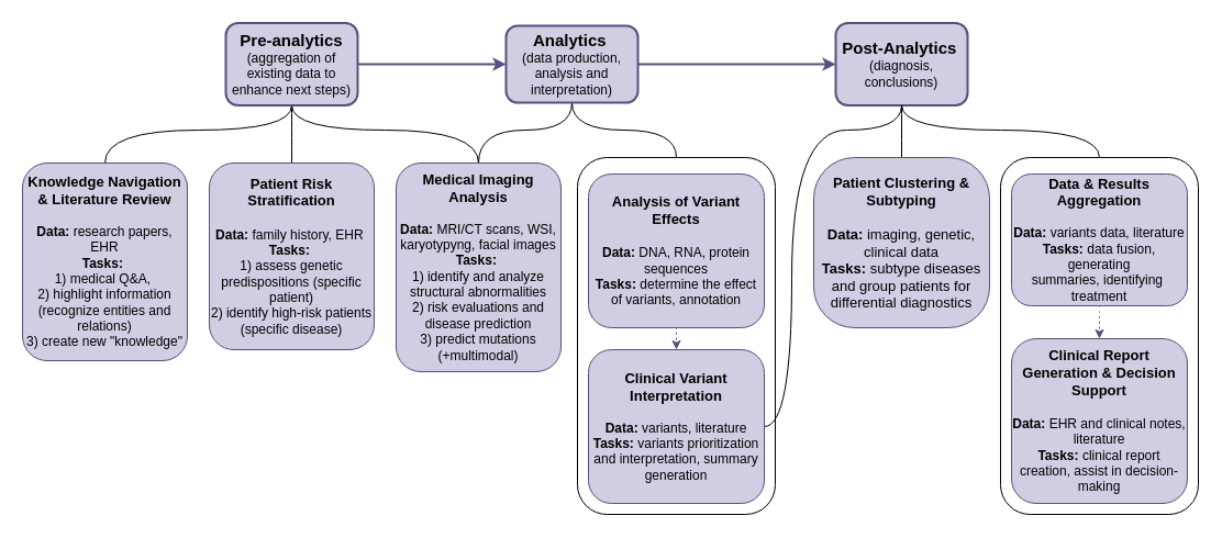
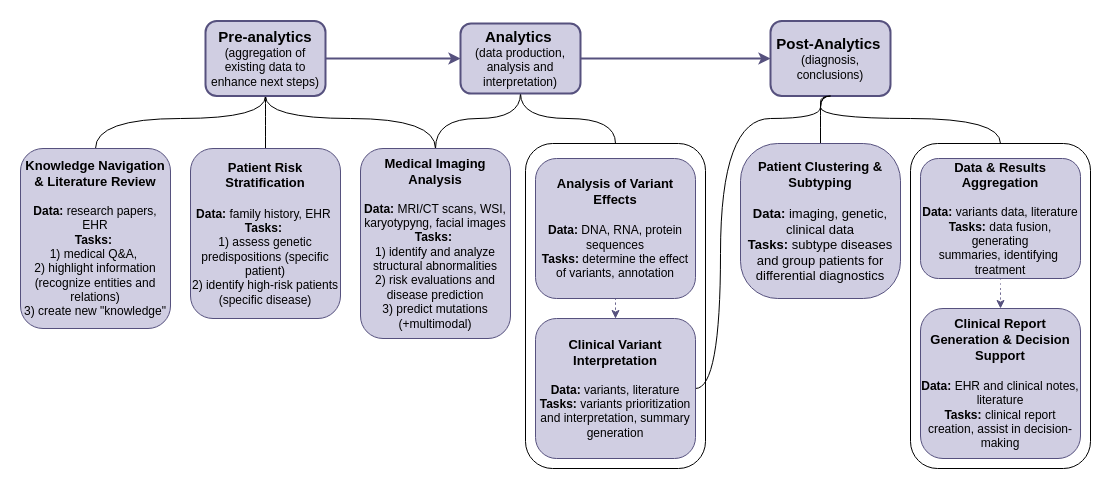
- <mxCell id="8" value="&lt;font style=&quot;font-size: 15px;&quot;&gt;&lt;b&gt;Post-Analytics&lt;/b&gt;&lt;/font&gt;&amp;nbsp;&lt;div&gt;(diagnosis, conclusions)&lt;/div&gt;" style="rounded=1;whiteSpace=wrap;html=1;fillColor=#d0cee2;strokeColor=#56517e;strokeWidth=2;" parent="1" vertex="1"><mxGeometry x="760" y="20.5" width="120" height="75" as="geometry" /></mxCell>
+ <mxCell id="8" value="&lt;font style=&quot;font-size: 15px;&quot;&gt;&lt;b&gt;Post-Analytics&lt;/b&gt;&lt;/font&gt;&amp;nbsp;&lt;div&gt;(diagnosis, conclusions)&lt;/div&gt;" style="rounded=1;whiteSpace=wrap;html=1;fillColor=#d0cee2;strokeColor=#56517e;strokeWidth=2;" parent="1" vertex="1"><mxGeometry x="770" y="20.5" width="120" height="75" as="geometry" /></mxCell>
